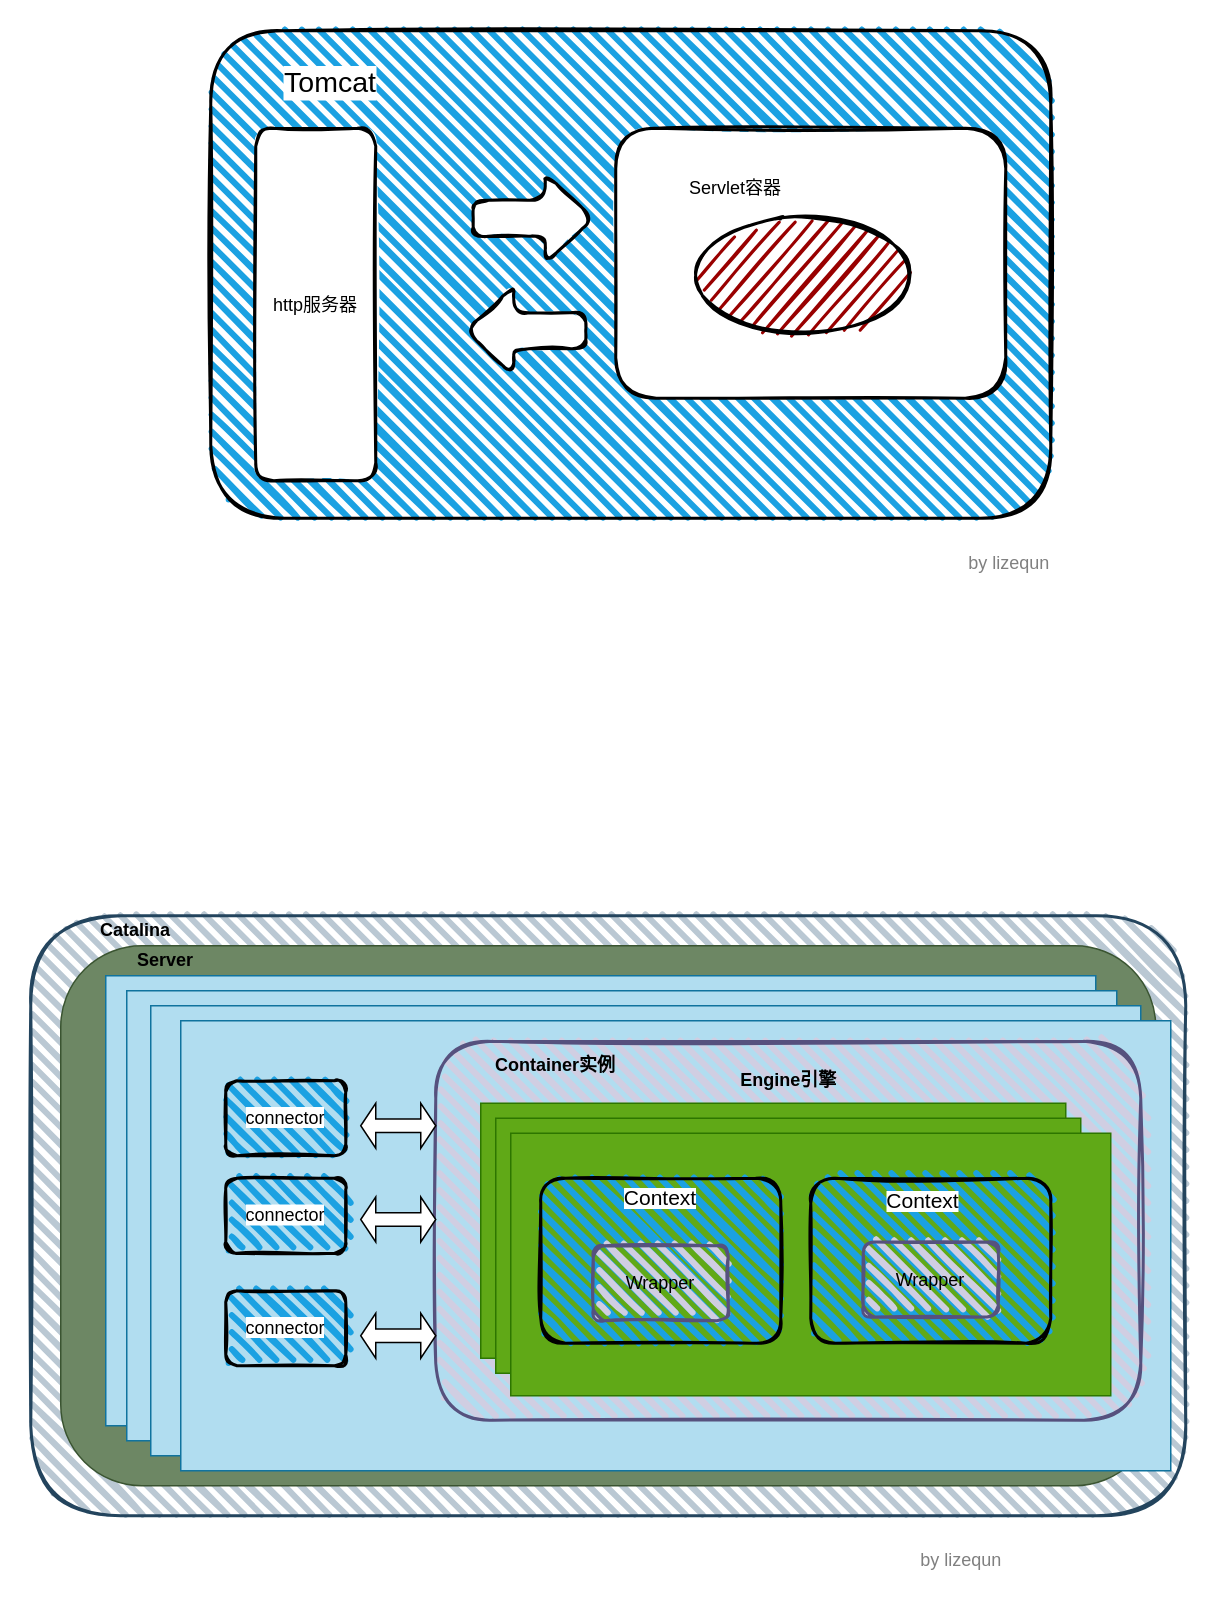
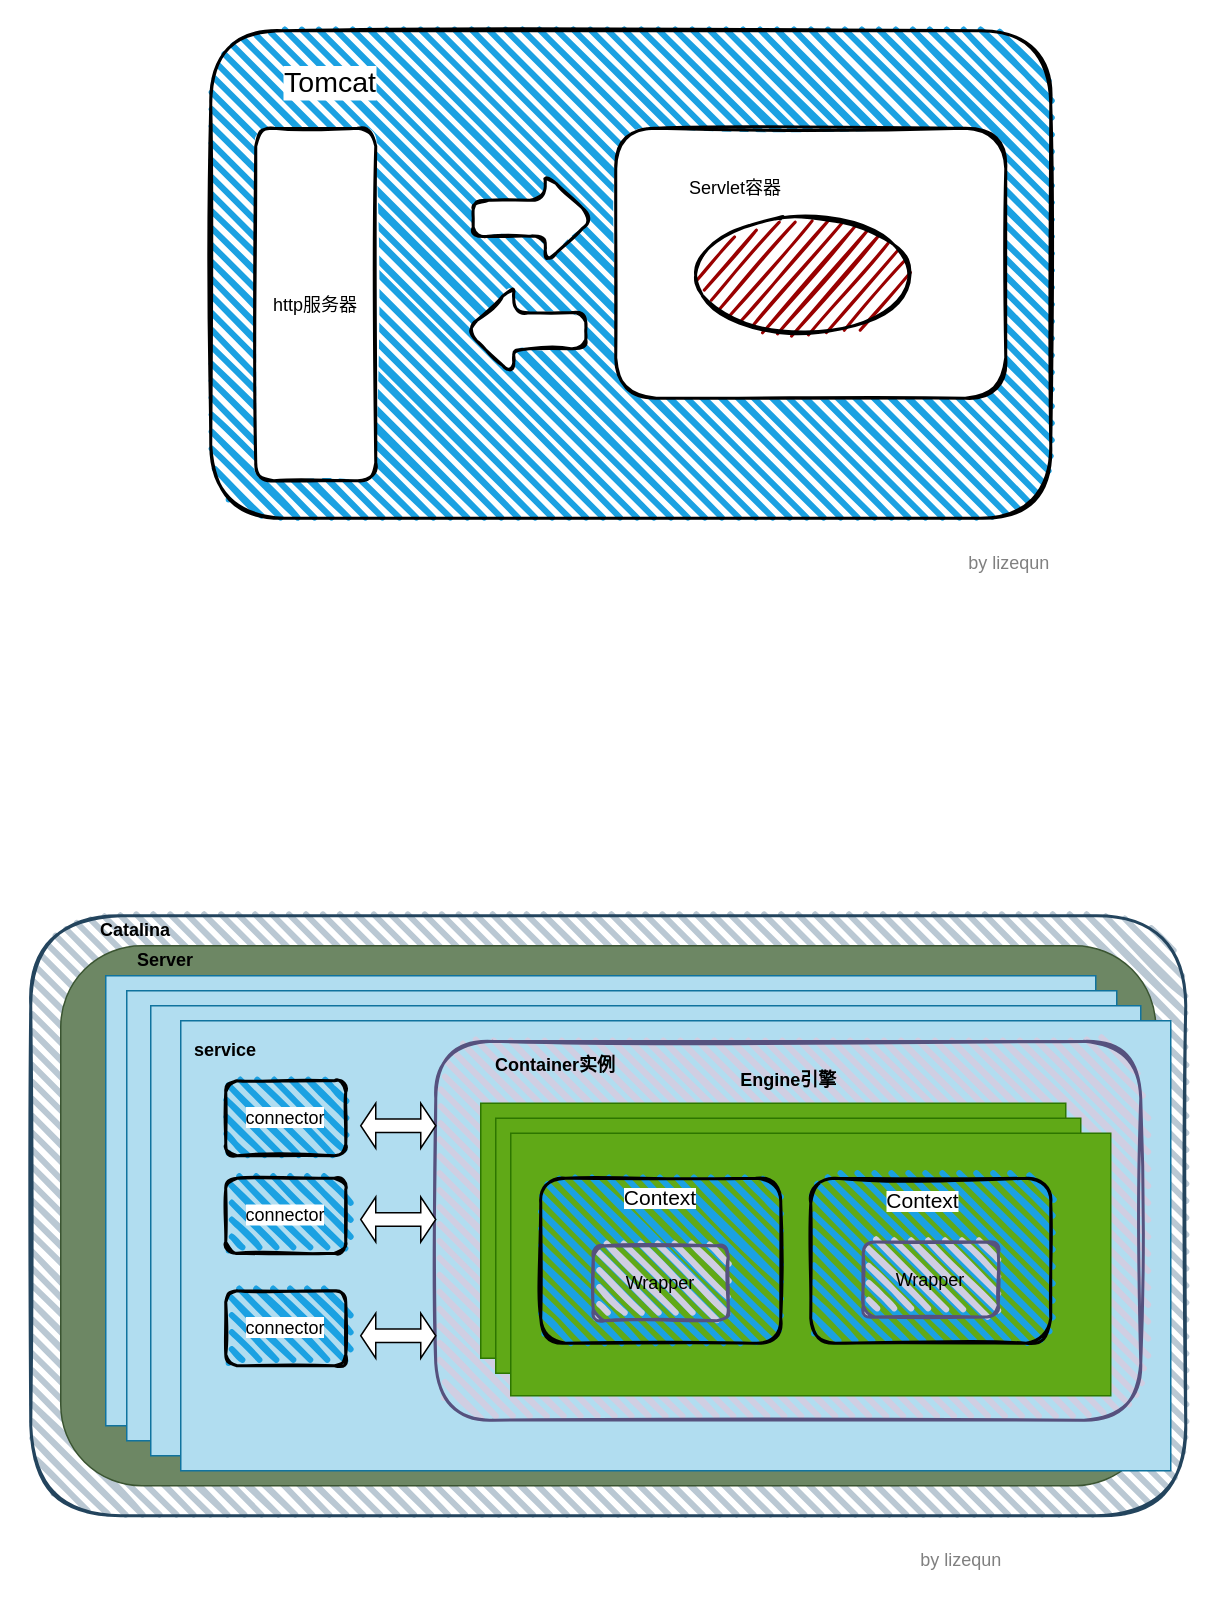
+ <mxCell id="18" value="&lt;b&gt;service&lt;/b&gt;" style="text;html=1;strokeColor=none;fillColor=none;align=center;verticalAlign=middle;whiteSpace=wrap;rounded=0;labelBackgroundColor=none;fontColor=#000000;" parent="1" vertex="1"><mxGeometry x="130" y="690" width="40" height="20" as="geometry" /></mxCell>
